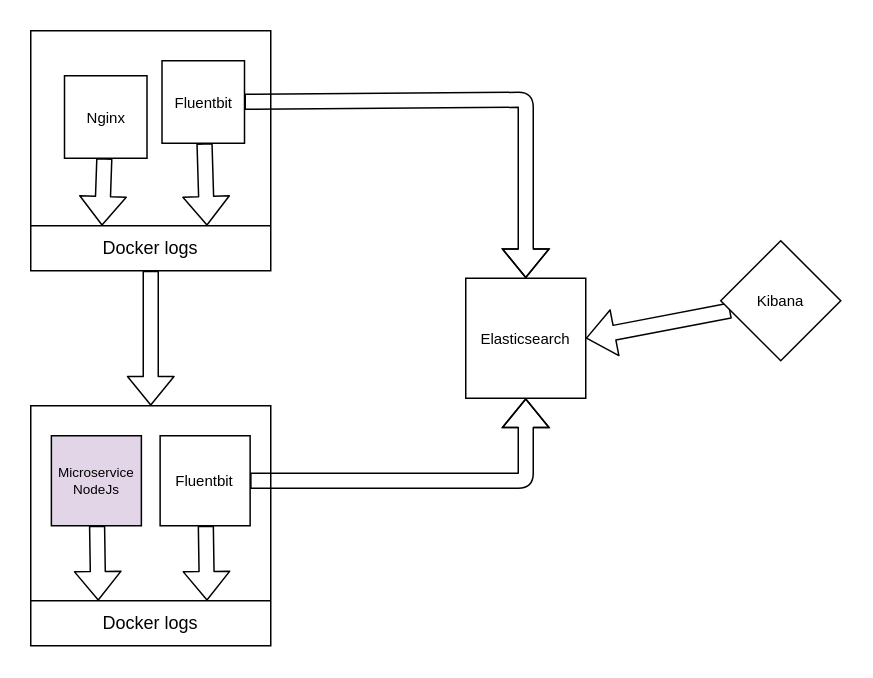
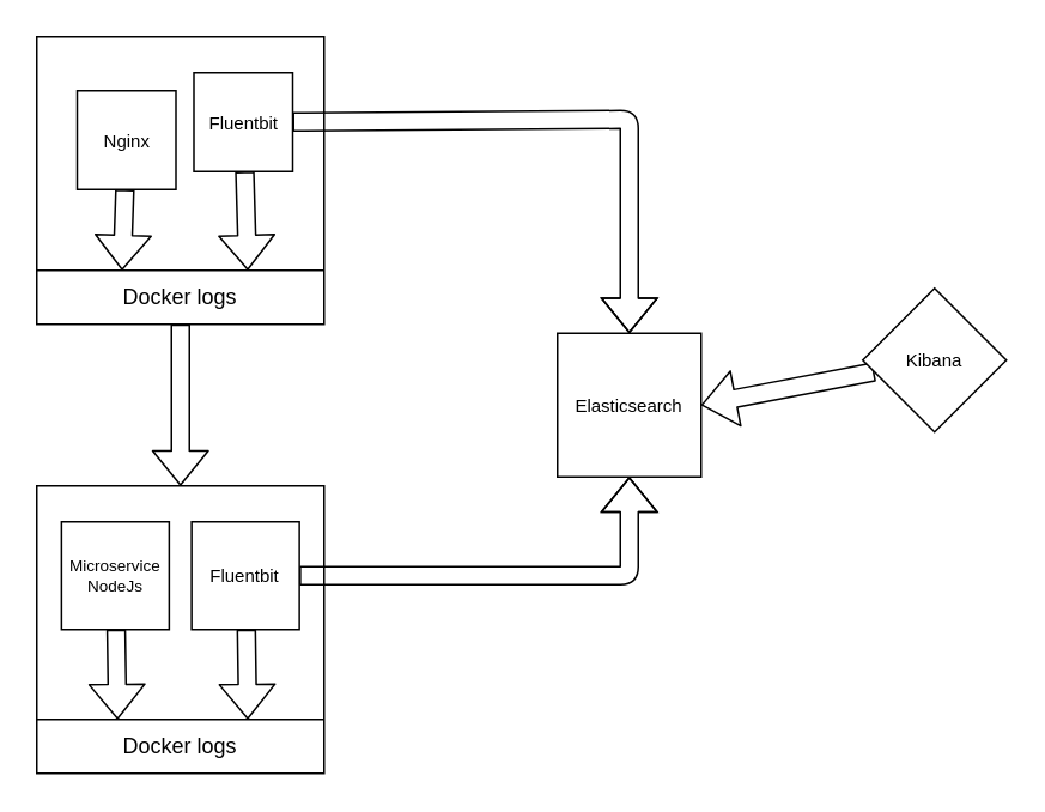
- <mxCell id="4" value="Microservice&lt;br style=&quot;font-size: 9px;&quot;&gt;NodeJs" style="whiteSpace=wrap;html=1;aspect=fixed;fontSize=9;fillColor=#e1d5e7;" parent="1" vertex="1"><mxGeometry x="33.75" y="290" width="60" height="60" as="geometry" /></mxCell>
+ <mxCell id="4" value="Microservice&lt;br style=&quot;font-size: 9px;&quot;&gt;NodeJs" style="whiteSpace=wrap;html=1;aspect=fixed;fontSize=9;" parent="1" vertex="1"><mxGeometry x="33.75" y="290" width="60" height="60" as="geometry" /></mxCell>
